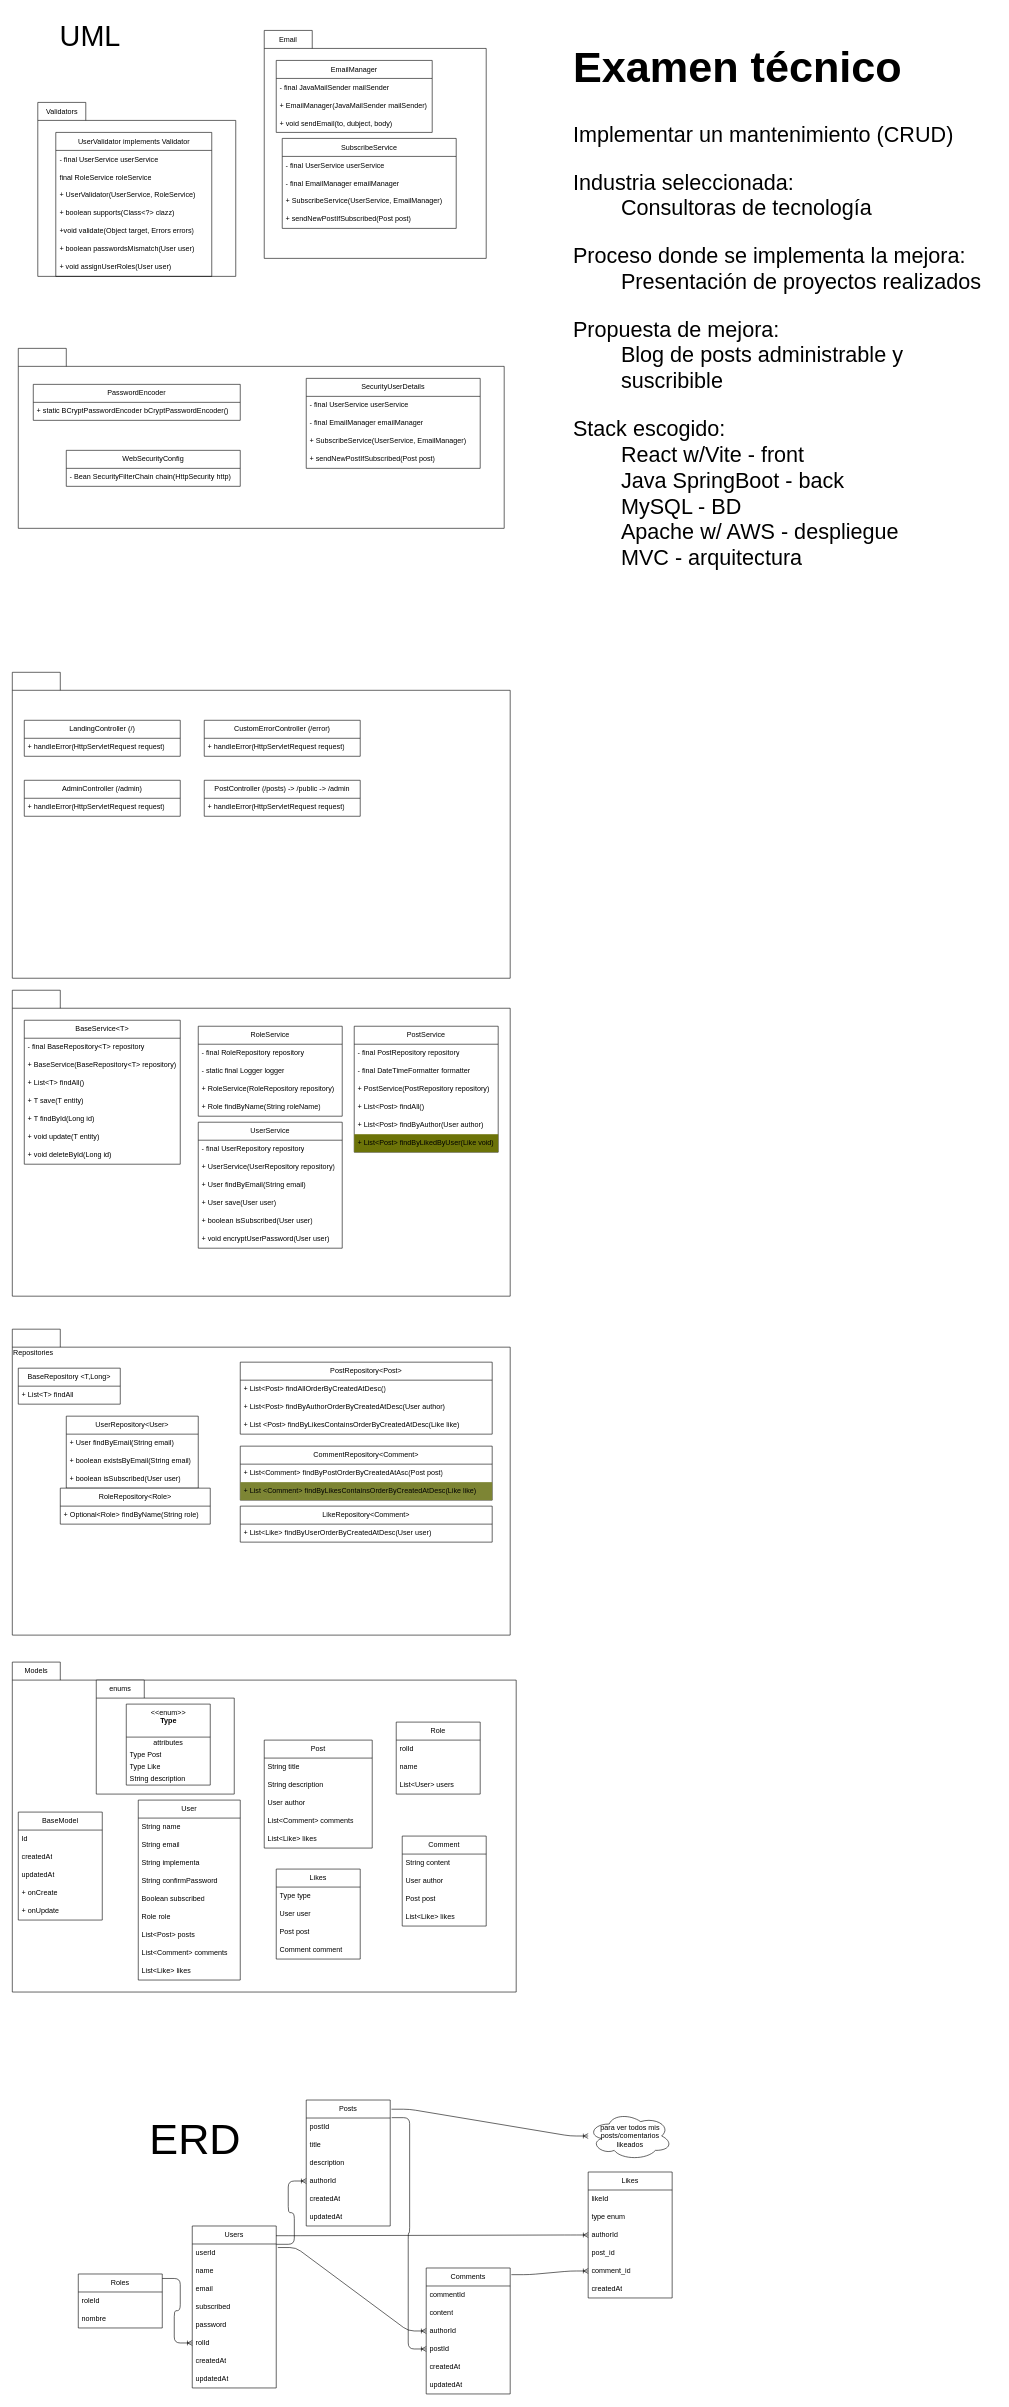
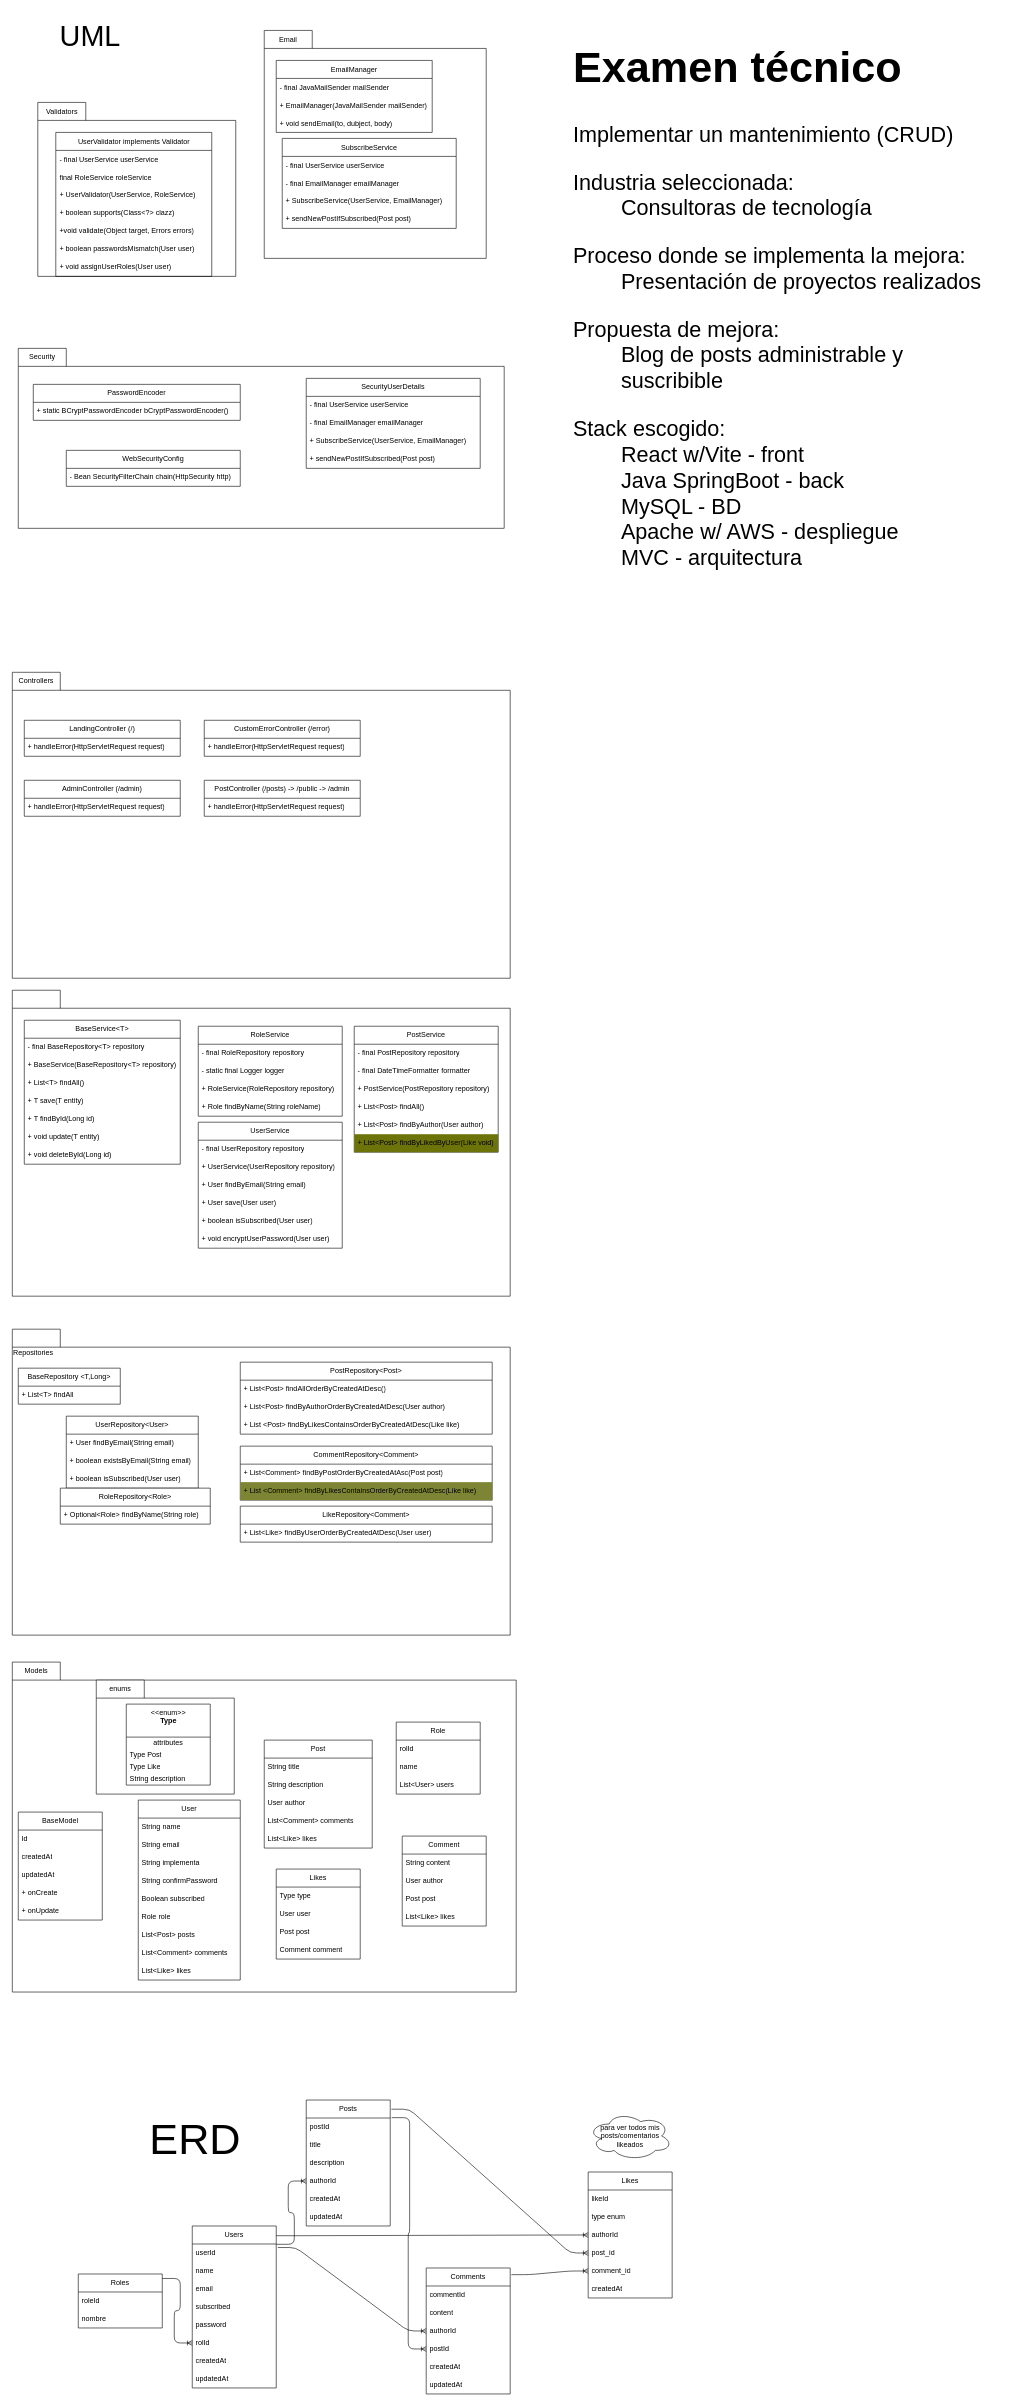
+ <mxCell id="148" value="Security" style="text;html=1;strokeColor=none;fillColor=none;align=center;verticalAlign=middle;whiteSpace=wrap;rounded=0;" vertex="1" parent="1"><mxGeometry x="40" y="580" width="60" height="30" as="geometry" /></mxCell>
+ <mxCell id="138" value="Controllers" style="text;html=1;strokeColor=none;fillColor=none;align=center;verticalAlign=middle;whiteSpace=wrap;rounded=0;" vertex="1" parent="1"><mxGeometry x="30" y="1120" width="60" height="30" as="geometry" /></mxCell>
- <mxCell id="104" value="" style="edgeStyle=entityRelationEdgeStyle;fontSize=12;html=1;endArrow=ERoneToMany;exitX=1.014;exitY=0.073;exitDx=0;exitDy=0;exitPerimeter=0;" edge="1" parent="1" source="21" target="60"><mxGeometry width="100" height="100" relative="1" as="geometry"><mxPoint x="780" y="3610" as="sourcePoint" /><mxPoint x="910" y="3840" as="targetPoint" /></mxGeometry></mxCell>
+ <mxCell id="104" value="" style="edgeStyle=entityRelationEdgeStyle;fontSize=12;html=1;endArrow=ERoneToMany;exitX=1.014;exitY=0.073;exitDx=0;exitDy=0;exitPerimeter=0;" edge="1" parent="1" source="21" target="56"><mxGeometry width="100" height="100" relative="1" as="geometry"><mxPoint x="780" y="3610" as="sourcePoint" /><mxPoint x="910" y="3840" as="targetPoint" /></mxGeometry></mxCell>
